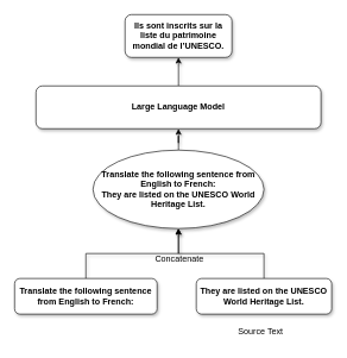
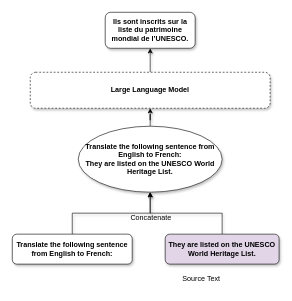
- <mxCell id="11" value="Large Language Model" style="rounded=1;whiteSpace=wrap;html=1;shadow=1;fontStyle=1" vertex="1" parent="1"><mxGeometry x="50" y="120" width="400" height="60" as="geometry" /></mxCell>
+ <mxCell id="11" value="Large Language Model" style="rounded=1;whiteSpace=wrap;html=1;shadow=1;fontStyle=1;dashed=1;" vertex="1" parent="1"><mxGeometry x="50" y="120" width="400" height="60" as="geometry" /></mxCell>
- <mxCell id="5" value="&lt;span class=&quot;OYPEnA font-feature-liga-off font-feature-clig-off font-feature-calt-off text-decoration-none text-strikethrough-none&quot; style=&quot;color: rgb(0, 0, 0); font-style: normal; font-kerning: normal;&quot;&gt;They are listed on the UNESCO World Heritage List.&lt;/span&gt;" style="rounded=1;whiteSpace=wrap;html=1;shadow=1;fontStyle=1" vertex="1" parent="1"><mxGeometry x="275" y="390" width="190" height="50" as="geometry" /></mxCell>
+ <mxCell id="5" value="&lt;span class=&quot;OYPEnA font-feature-liga-off font-feature-clig-off font-feature-calt-off text-decoration-none text-strikethrough-none&quot; style=&quot;color: rgb(0, 0, 0); font-style: normal; font-kerning: normal;&quot;&gt;They are listed on the UNESCO World Heritage List.&lt;/span&gt;" style="rounded=1;whiteSpace=wrap;html=1;shadow=1;fontStyle=1;fillColor=#e1d5e7;" vertex="1" parent="1"><mxGeometry x="275" y="390" width="190" height="50" as="geometry" /></mxCell>
- <mxCell id="8" value="&lt;div&gt;Source Text&lt;/div&gt;" style="text;html=1;align=center;verticalAlign=middle;resizable=0;points=[];autosize=1;strokeColor=none;fillColor=none;shadow=1;fontStyle=0" vertex="1" parent="1"><mxGeometry x="320" y="450" width="90" height="30" as="geometry" /></mxCell>
+ <mxCell id="8" value="&lt;div&gt;Source Text&lt;/div&gt;" style="text;html=1;align=center;verticalAlign=middle;resizable=0;points=[];autosize=1;strokeColor=none;fillColor=none;shadow=1;fontStyle=0" vertex="1" parent="1"><mxGeometry x="290" y="450" width="90" height="30" as="geometry" /></mxCell>
